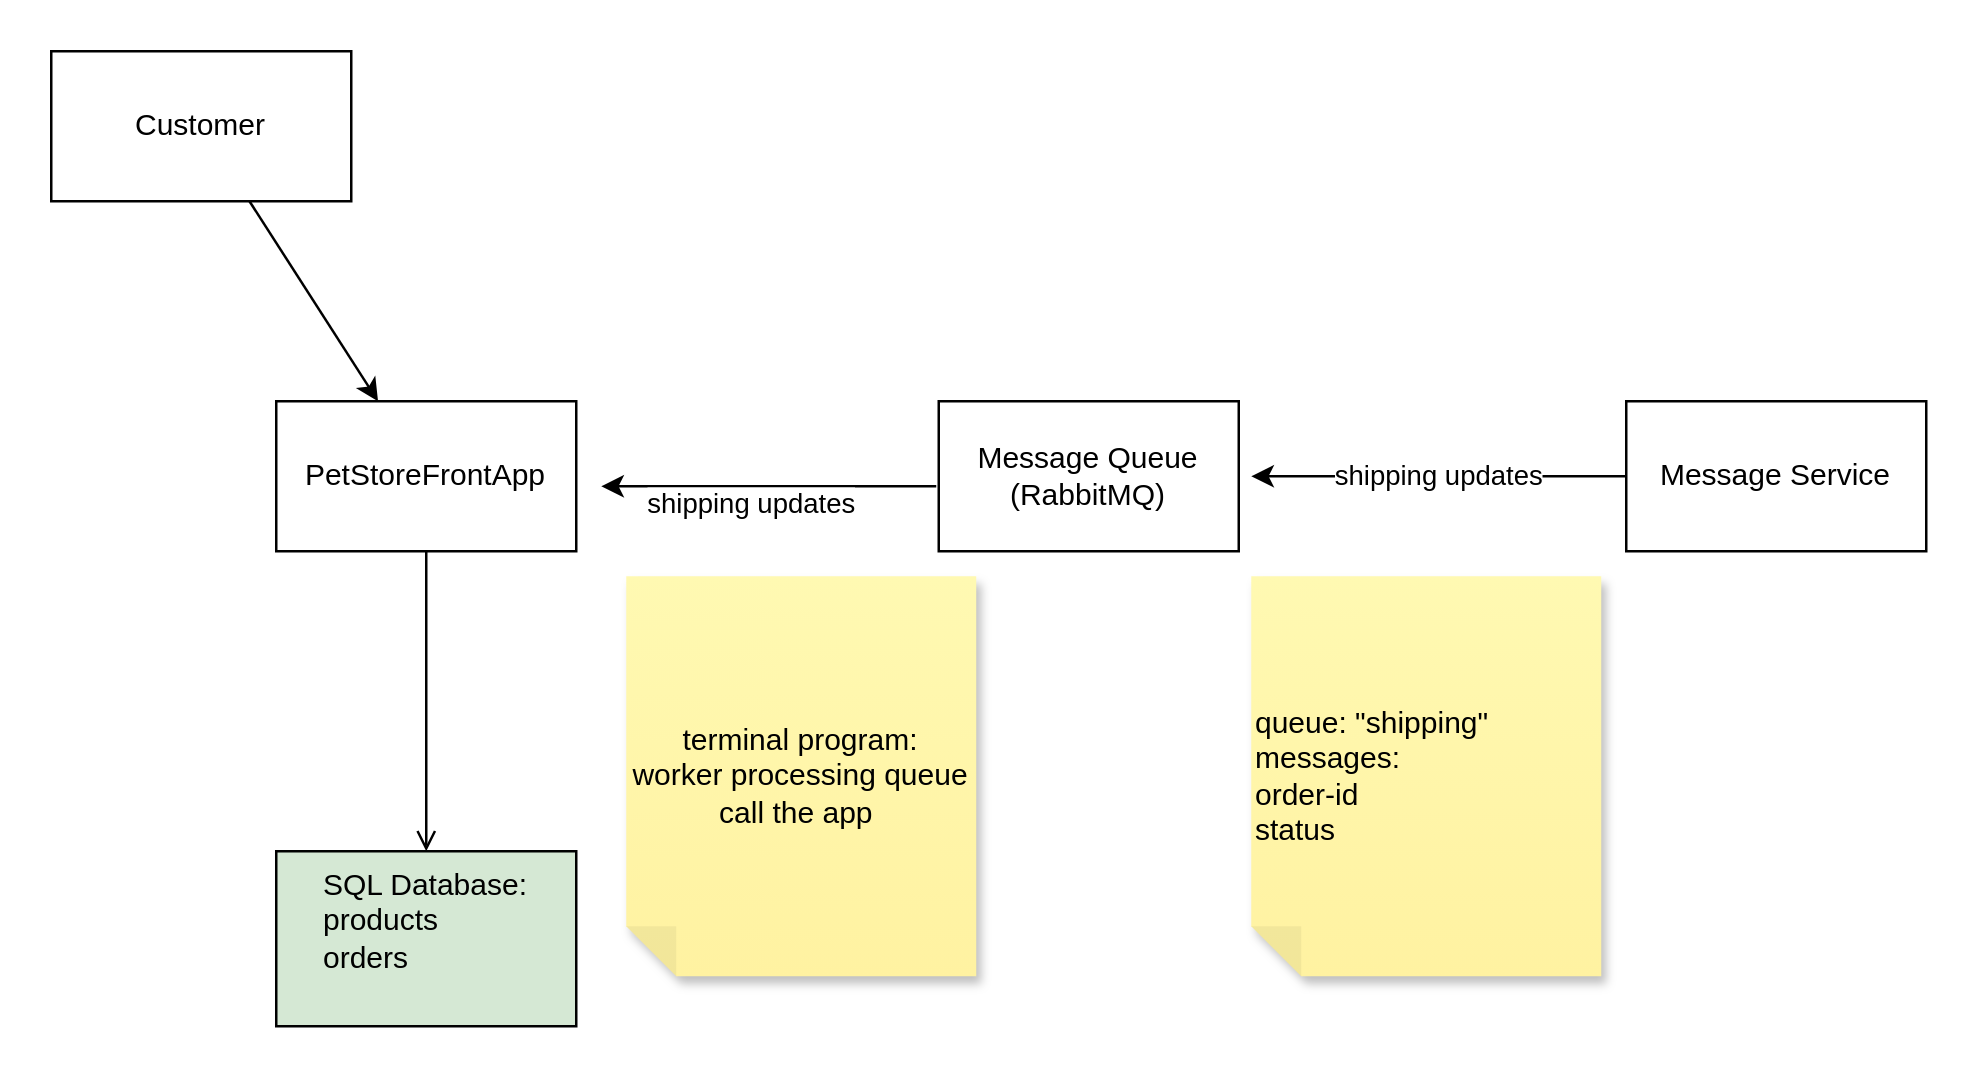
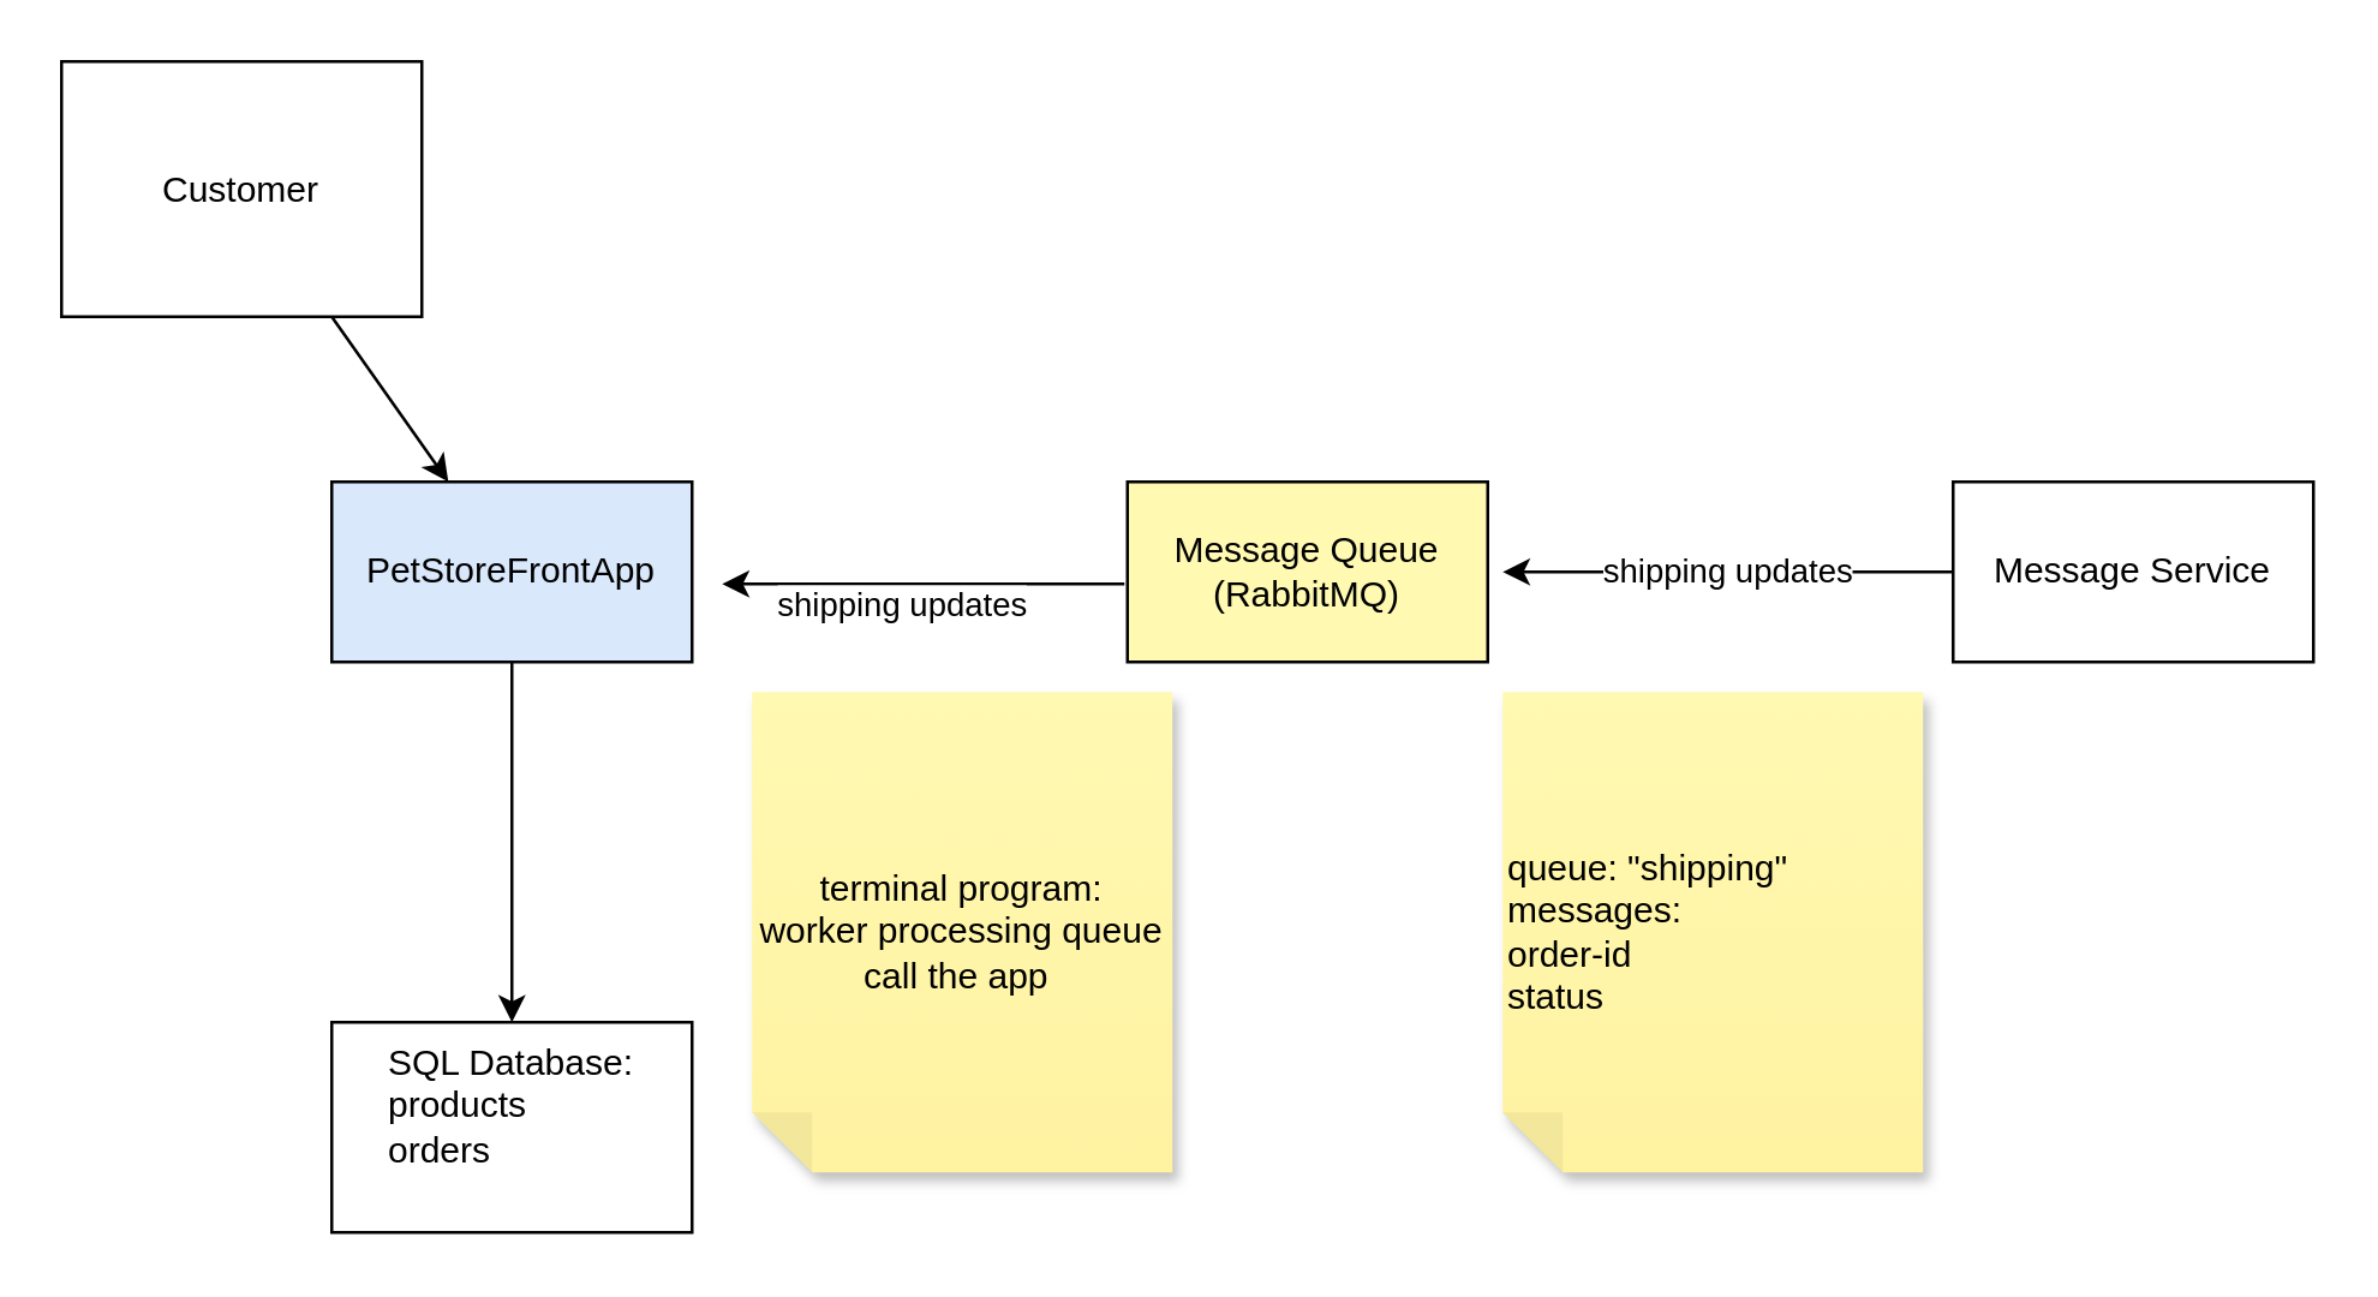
- <mxCell id="6" value="Customer" style="whiteSpace=wrap;html=1;" parent="1" vertex="1"><mxGeometry y="20" width="120" height="60" as="geometry" x="20" /></mxCell>
+ <mxCell id="6" value="Customer" style="whiteSpace=wrap;html=1;" parent="1" vertex="1"><mxGeometry x="20" y="20" width="120" height="85" as="geometry" /></mxCell>
- <mxCell id="3" value="PetStoreFrontApp" style="whiteSpace=wrap;html=1;" parent="1" vertex="1"><mxGeometry x="110" y="160" width="120" height="60" as="geometry" /></mxCell>
+ <mxCell id="3" value="PetStoreFrontApp" style="whiteSpace=wrap;html=1;fillColor=#dae8fc;" parent="1" vertex="1"><mxGeometry x="110" y="160" width="120" height="60" as="geometry" /></mxCell>
- <mxCell id="10" value="Message Queue&lt;br&gt;(RabbitMQ)" style="whiteSpace=wrap;html=1;" parent="1" vertex="1"><mxGeometry x="375" y="160" width="120" height="60" as="geometry" /></mxCell>
+ <mxCell id="10" value="Message Queue&lt;br&gt;(RabbitMQ)" style="whiteSpace=wrap;html=1;fillColor=#fff9b2;" parent="1" vertex="1"><mxGeometry x="375" y="160" width="120" height="60" as="geometry" /></mxCell>
- <mxCell id="2" style="edgeStyle=none;html=1;exitX=0.5;exitY=1;exitDx=0;exitDy=0;entryX=0.5;entryY=0;entryDx=0;entryDy=0;endArrow=open;" parent="1" source="3" target="4" edge="1"><mxGeometry relative="1" as="geometry" /></mxCell>
+ <mxCell id="2" style="edgeStyle=none;html=1;exitX=0.5;exitY=1;exitDx=0;exitDy=0;entryX=0.5;entryY=0;entryDx=0;entryDy=0;" parent="1" source="3" target="4" edge="1"><mxGeometry relative="1" as="geometry" /></mxCell>
- <mxCell id="4" value="SQL Database:&lt;br&gt;&lt;div style=&quot;text-align: left;&quot;&gt;&lt;span style=&quot;background-color: initial;&quot;&gt;products&lt;/span&gt;&lt;/div&gt;&lt;div style=&quot;text-align: left;&quot;&gt;&lt;span style=&quot;background-color: initial;&quot;&gt;orders&lt;/span&gt;&lt;/div&gt;&lt;div style=&quot;text-align: left;&quot;&gt;&lt;br&gt;&lt;/div&gt;" style="whiteSpace=wrap;html=1;fillColor=#d5e8d4;" parent="1" vertex="1"><mxGeometry x="110" y="340" width="120" height="70" as="geometry" /></mxCell>
+ <mxCell id="4" value="SQL Database:&lt;br&gt;&lt;div style=&quot;text-align: left;&quot;&gt;&lt;span style=&quot;background-color: initial;&quot;&gt;products&lt;/span&gt;&lt;/div&gt;&lt;div style=&quot;text-align: left;&quot;&gt;&lt;span style=&quot;background-color: initial;&quot;&gt;orders&lt;/span&gt;&lt;/div&gt;&lt;div style=&quot;text-align: left;&quot;&gt;&lt;br&gt;&lt;/div&gt;" style="whiteSpace=wrap;html=1;" parent="1" vertex="1"><mxGeometry x="110" y="340" width="120" height="70" as="geometry" /></mxCell>
